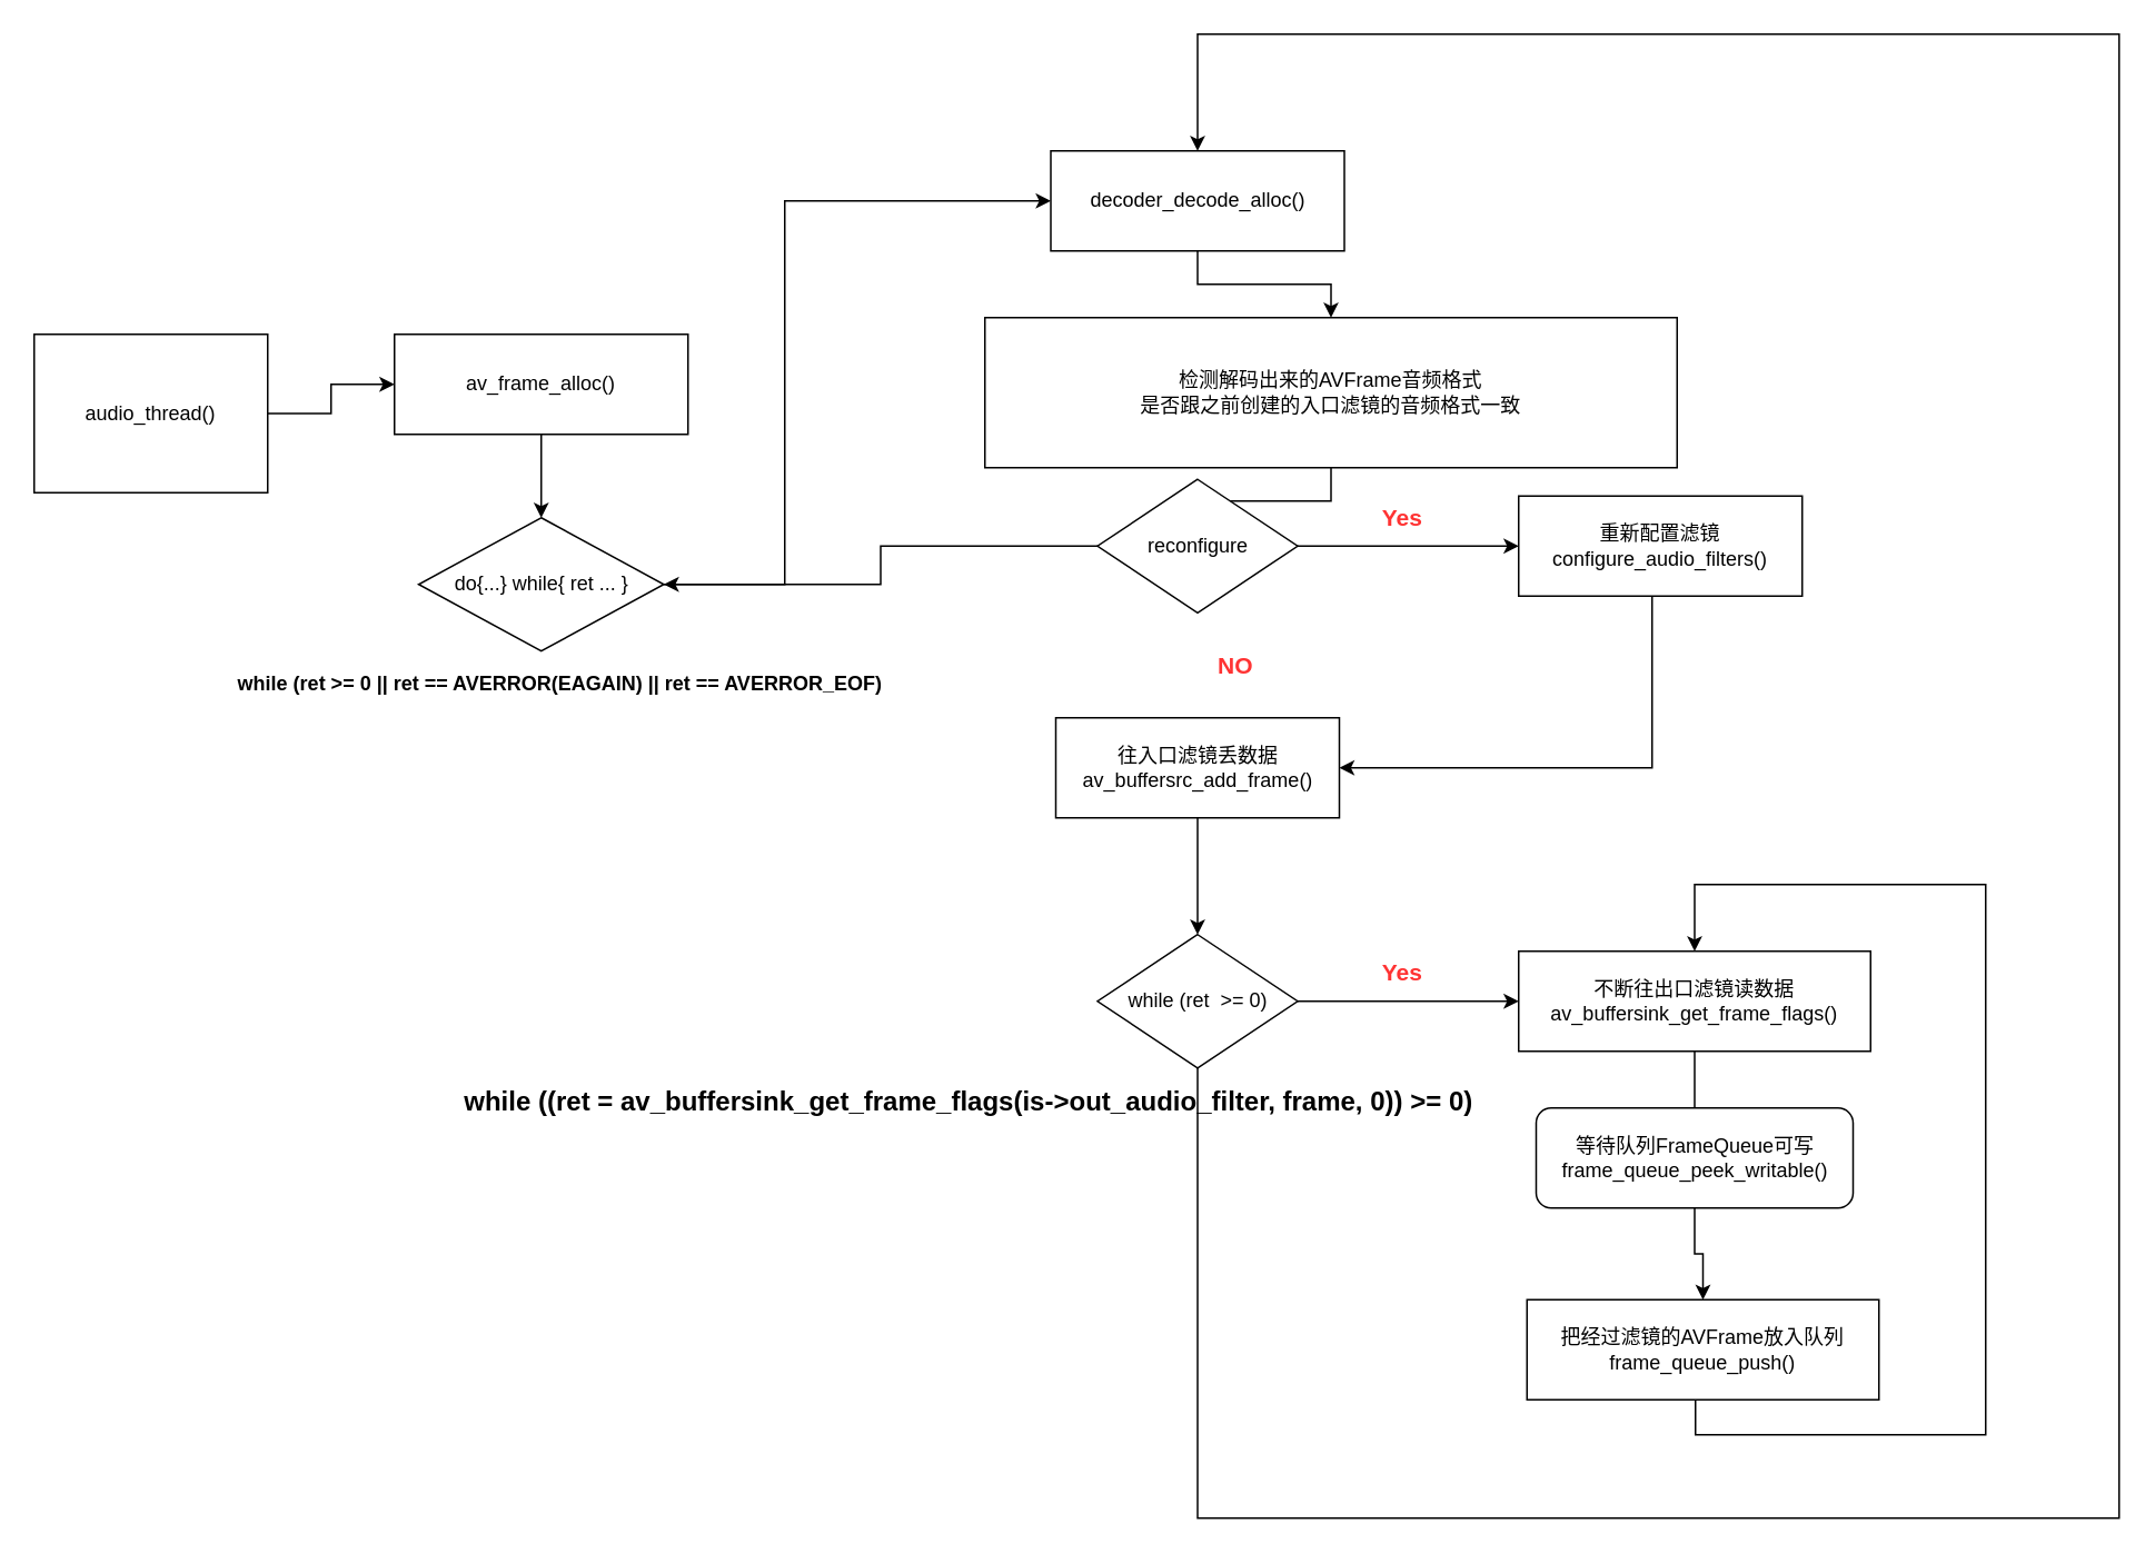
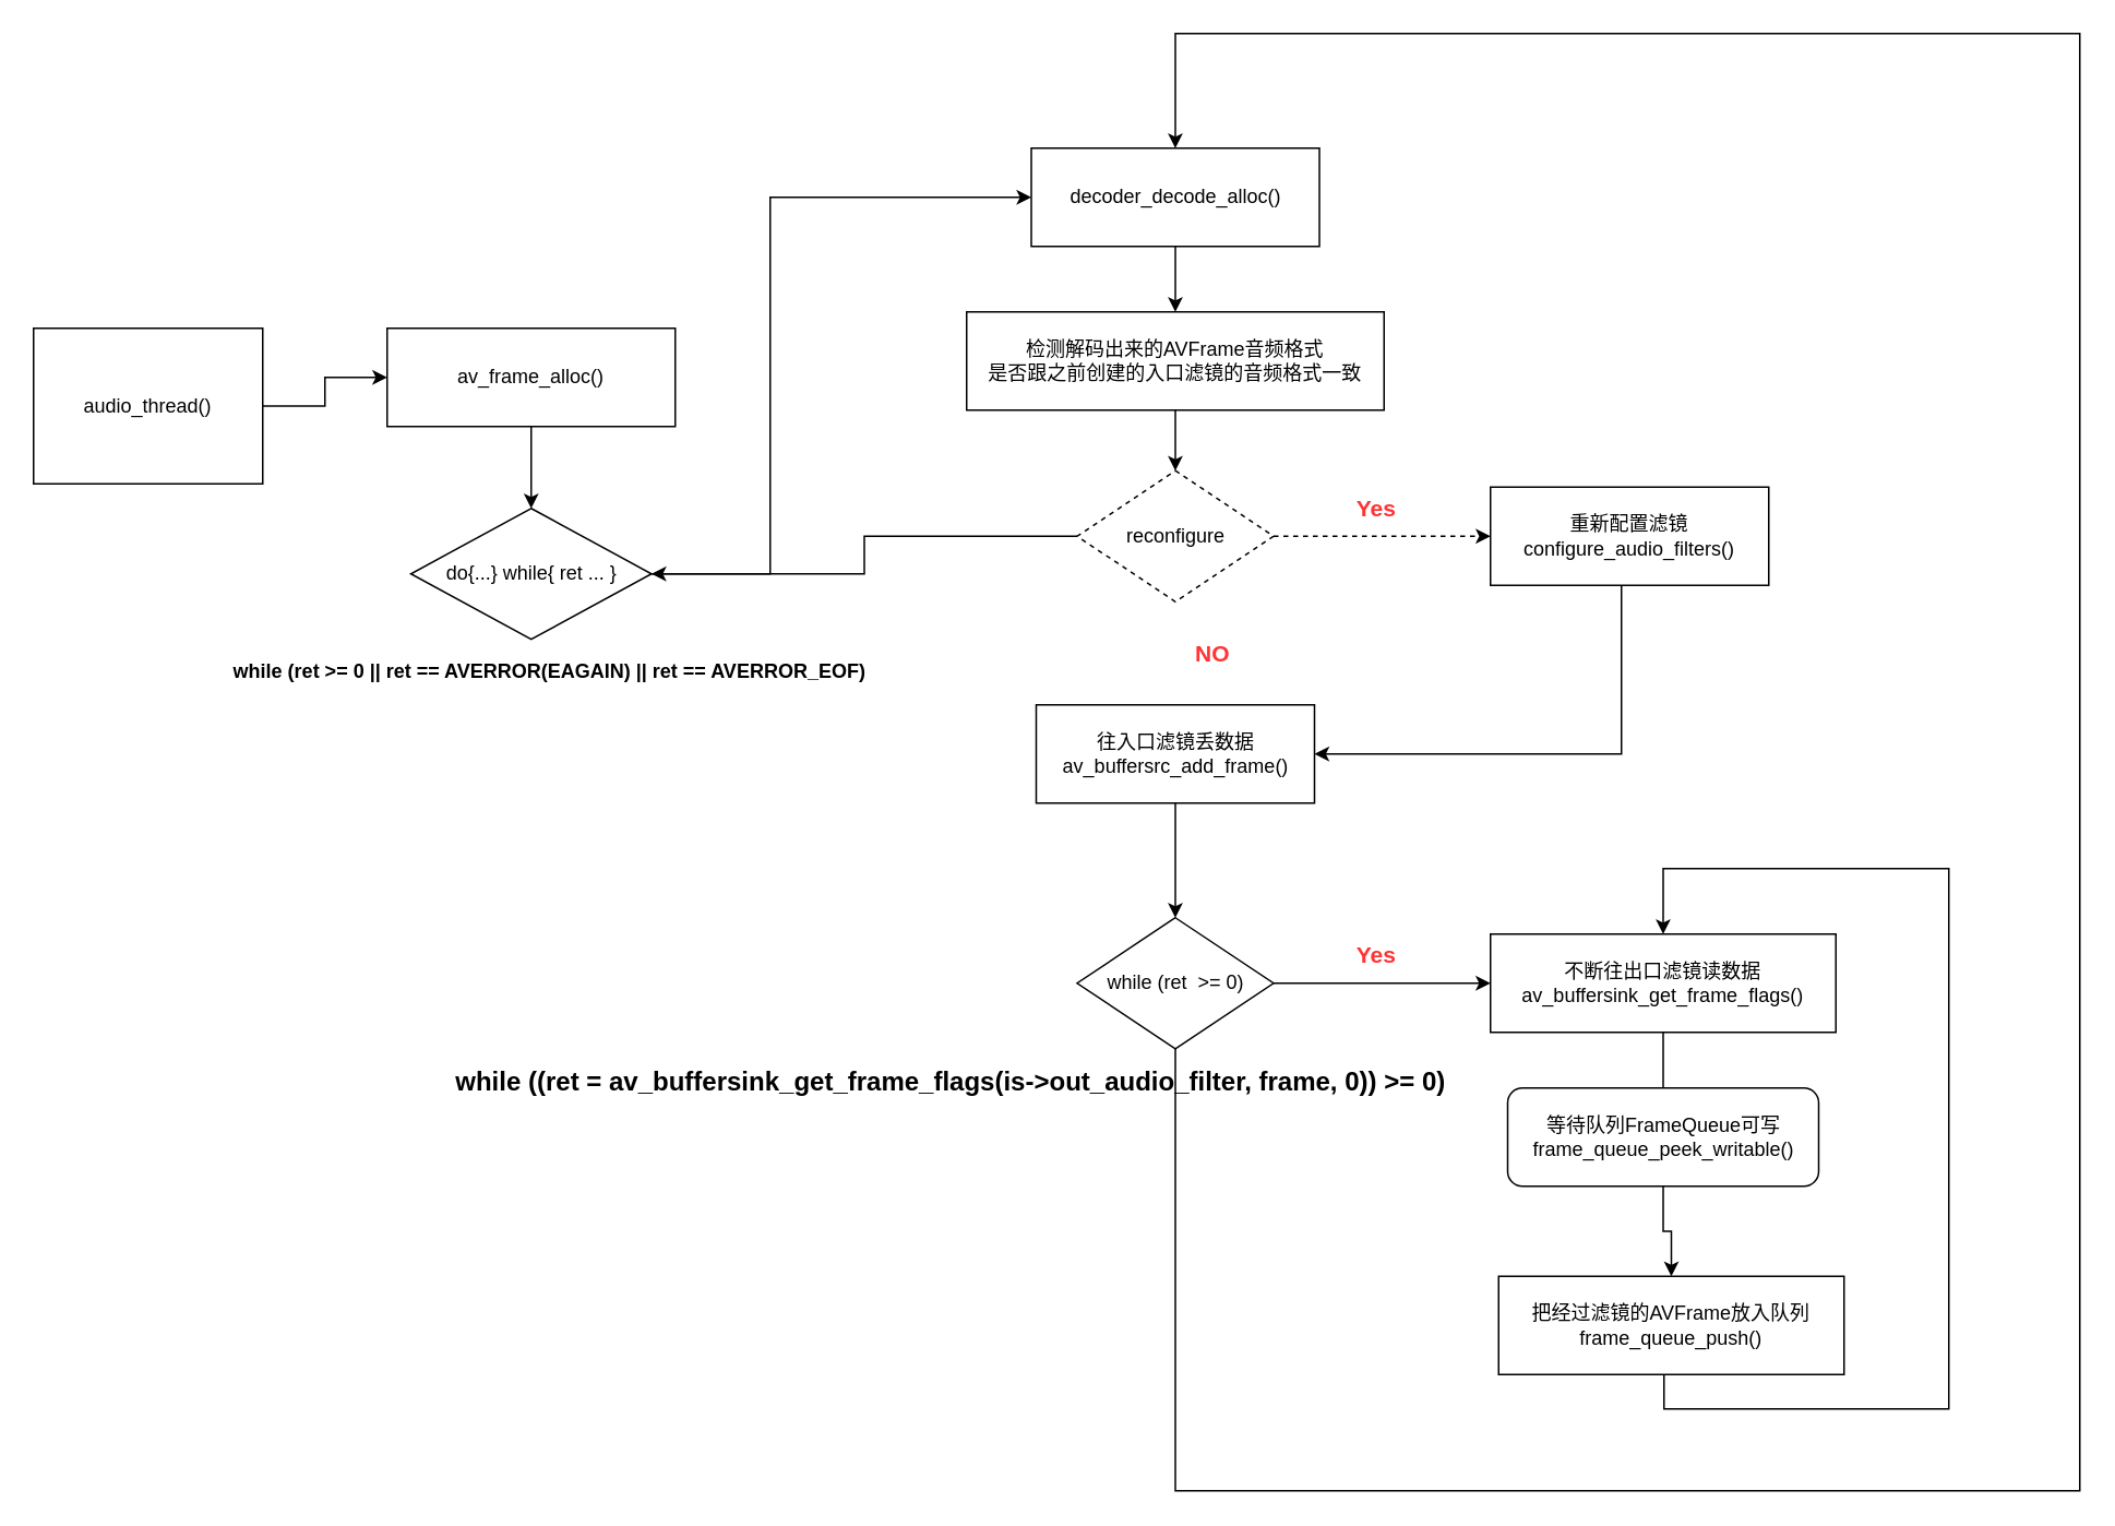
- <mxCell id="7" value="检测解码出来的AVFrame音频格式&lt;br&gt;是否跟之前创建的入口滤镜的音频格式一致" style="rounded=0;whiteSpace=wrap;html=1;" parent="1" vertex="1"><mxGeometry x="590" y="190" width="415" height="90" as="geometry" /></mxCell>
+ <mxCell id="7" value="检测解码出来的AVFrame音频格式&lt;br&gt;是否跟之前创建的入口滤镜的音频格式一致" style="rounded=0;whiteSpace=wrap;html=1;" parent="1" vertex="1"><mxGeometry x="590" y="190" width="255" height="60" as="geometry" /></mxCell>
- <mxCell id="10" value="reconfigure" style="rhombus;whiteSpace=wrap;html=1;" parent="1" vertex="1"><mxGeometry x="657.5" y="287" width="120" height="80" as="geometry" /></mxCell>
+ <mxCell id="10" value="reconfigure" style="rhombus;whiteSpace=wrap;html=1;dashed=1;" parent="1" vertex="1"><mxGeometry x="657.5" y="287" width="120" height="80" as="geometry" /></mxCell>
- <mxCell id="9" style="edgeStyle=orthogonalEdgeStyle;rounded=0;orthogonalLoop=1;jettySize=auto;html=1;exitX=1;exitY=0.5;exitDx=0;exitDy=0;fontSize=12;" parent="1" source="10" target="12" edge="1"><mxGeometry relative="1" as="geometry"><Array as="points"><mxPoint x="850" y="327" /><mxPoint x="850" y="327" /></Array></mxGeometry></mxCell>
+ <mxCell id="9" style="edgeStyle=orthogonalEdgeStyle;rounded=0;orthogonalLoop=1;jettySize=auto;html=1;exitX=1;exitY=0.5;exitDx=0;exitDy=0;fontSize=12;dashed=1;" parent="1" source="10" target="12" edge="1"><mxGeometry relative="1" as="geometry"><Array as="points"><mxPoint x="850" y="327" /><mxPoint x="850" y="327" /></Array></mxGeometry></mxCell>
